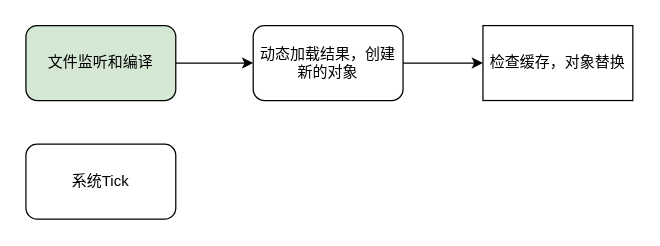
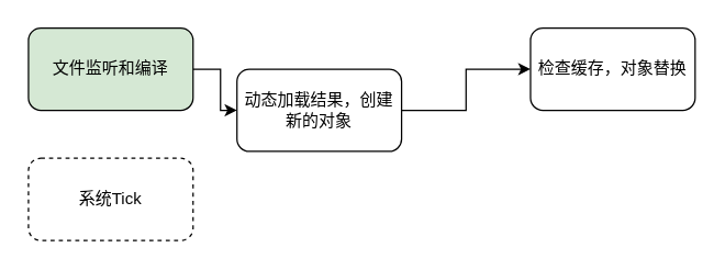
- <mxCell id="5" value="动态加载结果，创建新的对象" style="rounded=1;whiteSpace=wrap;html=1;" vertex="1" parent="1"><mxGeometry x="202" y="20" width="120" height="60" as="geometry" /></mxCell>
+ <mxCell id="5" value="动态加载结果，创建新的对象" style="rounded=1;whiteSpace=wrap;html=1;" vertex="1" parent="1"><mxGeometry x="172" y="50" width="120" height="60" as="geometry" /></mxCell>
- <mxCell id="6" value="检查缓存，对象替换" style="whiteSpace=wrap;html=1;rounded=0;" vertex="1" parent="1"><mxGeometry x="386" y="20" width="120" height="60" as="geometry" /></mxCell>
+ <mxCell id="6" value="检查缓存，对象替换" style="rounded=1;whiteSpace=wrap;html=1;" vertex="1" parent="1"><mxGeometry x="386" y="20" width="120" height="60" as="geometry" /></mxCell>
- <mxCell id="7" value="系统Tick" style="rounded=1;whiteSpace=wrap;html=1;" vertex="1" parent="1"><mxGeometry x="20" y="115" width="120" height="60" as="geometry" /></mxCell>
+ <mxCell id="7" value="系统Tick" style="rounded=1;whiteSpace=wrap;html=1;dashed=1;" vertex="1" parent="1"><mxGeometry x="20" y="115" width="120" height="60" as="geometry" /></mxCell>
